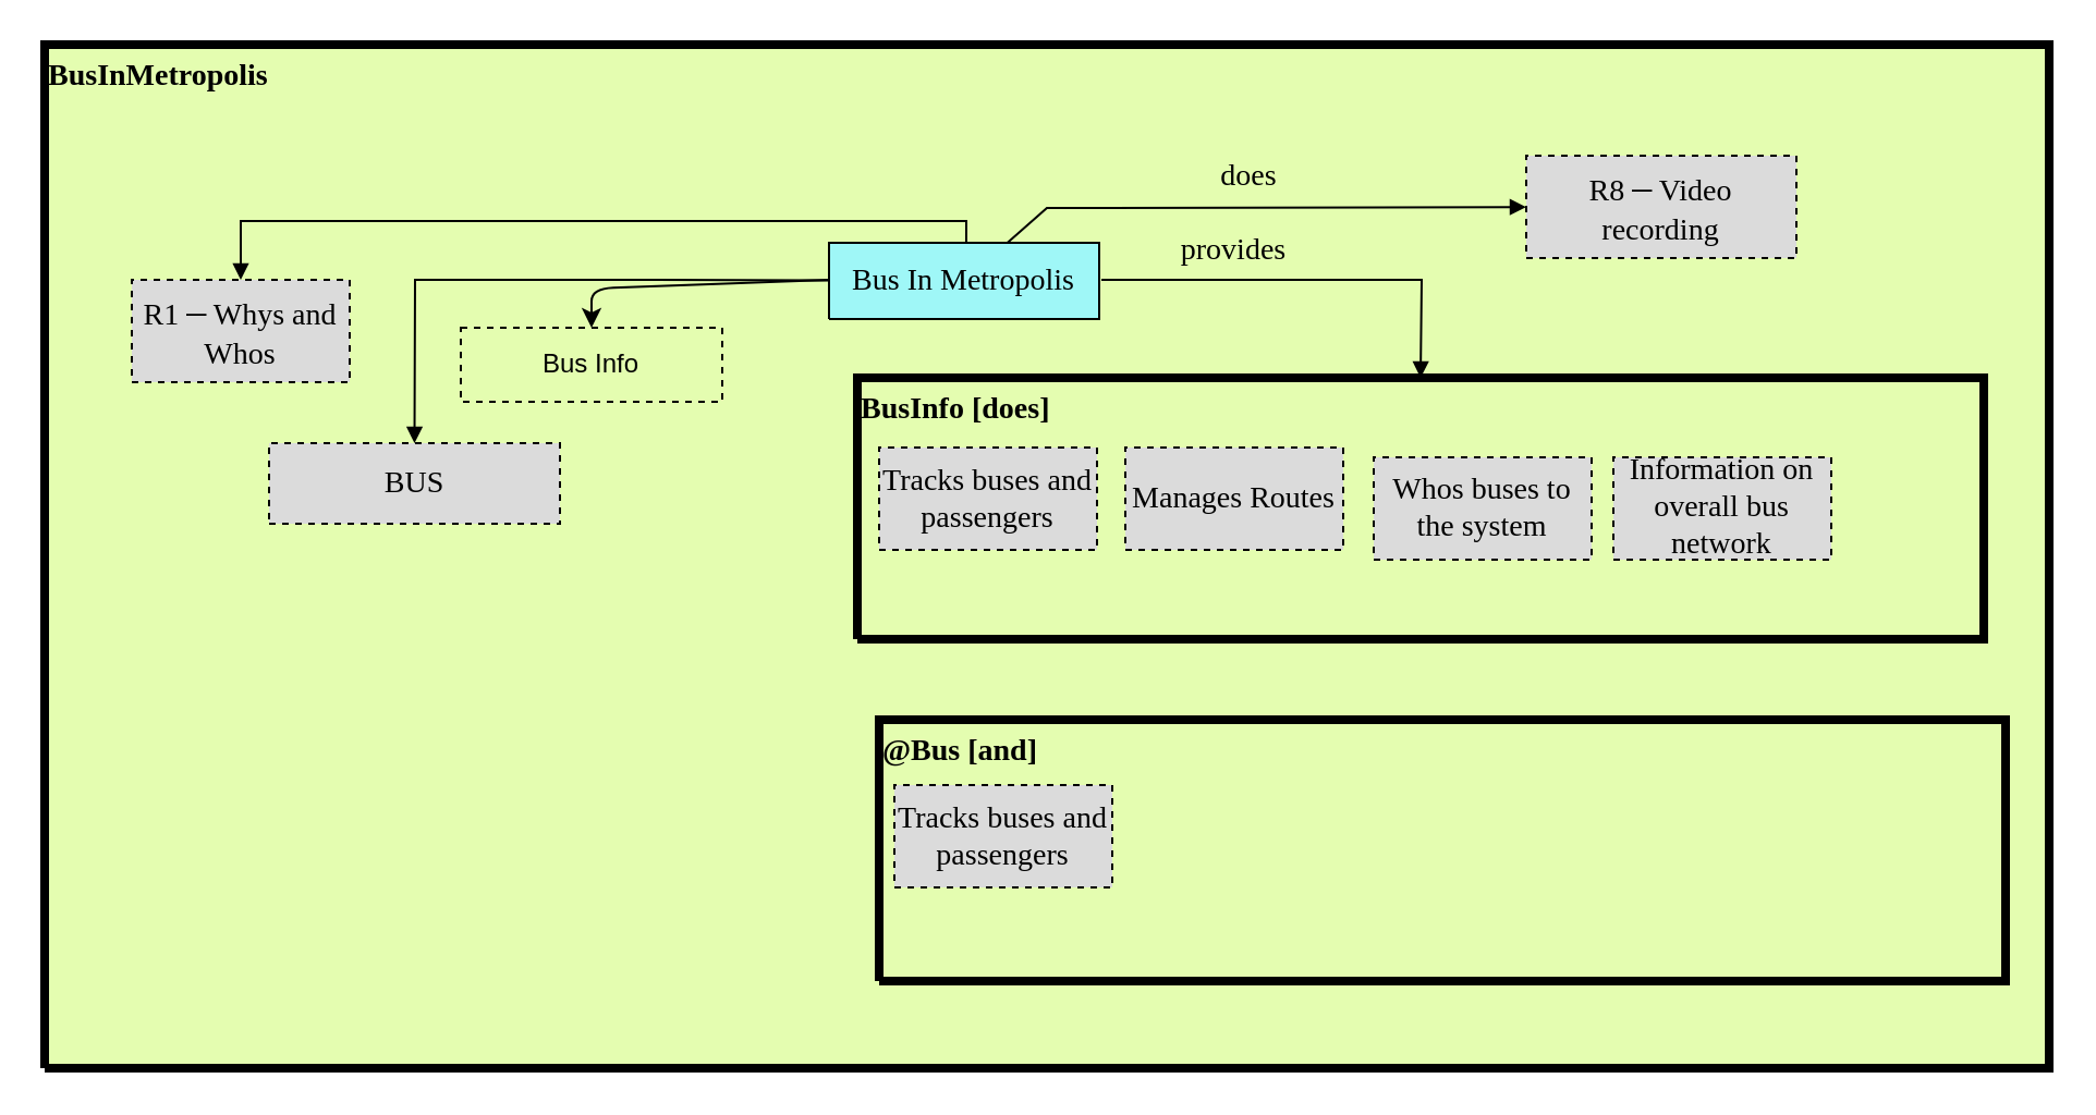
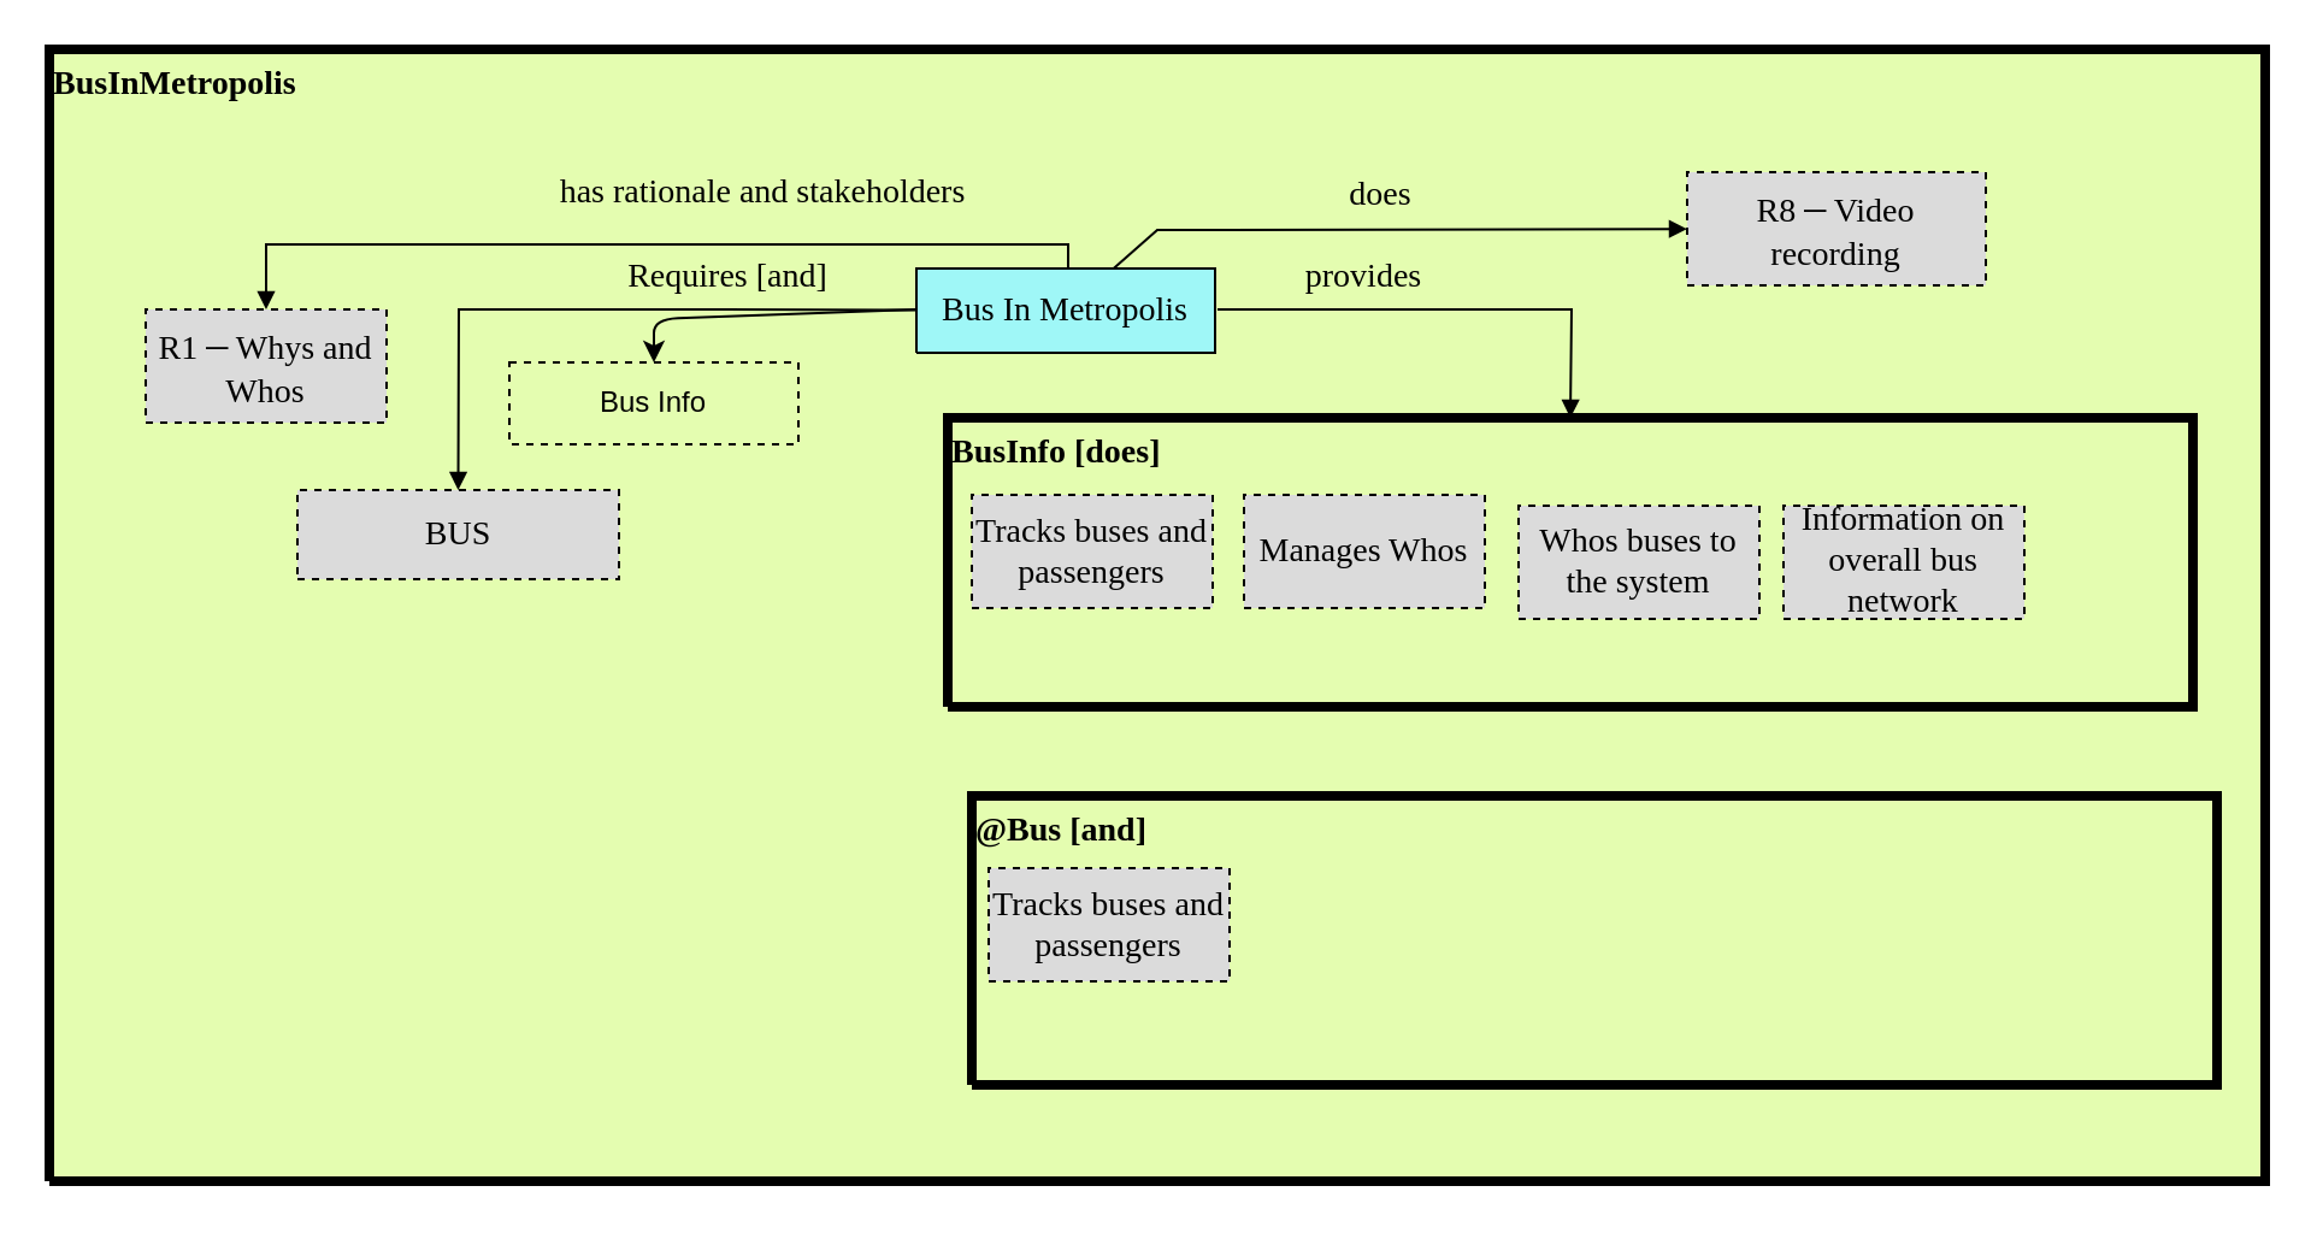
+ <mxCell id="10" value="&lt;font style=&quot;font-size:14px;font-family:Lucida Sans;color:#000000;direction:ltr;letter-spacing:0px;line-height:120%;opacity:1&quot;&gt;has rationale and stakeholders&lt;br/&gt;&lt;/font&gt;" style="verticalAlign=middle;align=center;vsdxID=19;fillColor=none;gradientColor=none;shape=stencil(nZBLDoAgDERP0z3SIyjew0SURgSD+Lu9kMZoXLhwN9O+tukAlrNpJg1SzDH4QW/URgNYgZTkjA4UkwJUgGXng+6DX1zLfmoymdXo17xh5zmRJ6Q42BWCfc2oJfdAr+Yv+AP9Cb7OJ3H/2JG1HNGz/84klThPVCc=);strokeColor=none;labelBackgroundColor=none;rounded=0;html=1;whiteSpace=wrap;" vertex="1" parent="1"><mxGeometry x="211" y="71" width="211" height="17" as="geometry" /></mxCell>
+ <mxCell id="6" value="&lt;font style=&quot;font-size:14px;font-family:Lucida Sans;color:#000000;direction:ltr;letter-spacing:0px;line-height:120%;opacity:1&quot;&gt;Requires [and]&lt;br/&gt;&lt;/font&gt;" style="verticalAlign=middle;align=center;vsdxID=6;fillColor=none;gradientColor=none;shape=stencil(nZBLDoAgDERP0z3SIyjew0SURgSD+Lu9kMZoXLhwN9O+tukAlrNpJg1SzDH4QW/URgNYgZTkjA4UkwJUgGXng+6DX1zLfmoymdXo17xh5zmRJ6Q42BWCfc2oJfdAr+Yv+AP9Cb7OJ3H/2JG1HNGz/84klThPVCc=);strokeColor=none;labelBackgroundColor=none;rounded=0;html=1;whiteSpace=wrap;" vertex="1" parent="1"><mxGeometry x="246" y="106" width="112" height="17" as="geometry" /></mxCell>
- <mxCell id="21" value="&lt;font style=&quot;font-size: 14px ; font-family: &amp;#34;lucida sans&amp;#34; ; color: #000000 ; direction: ltr ; letter-spacing: 0px ; line-height: 120% ; opacity: 1&quot;&gt;Manages Routes&lt;br&gt;&lt;/font&gt;" style="verticalAlign=middle;align=center;vsdxID=7;fillColor=#dbdbdb;gradientColor=none;shape=stencil(nZBLDoAgDERP0z3SIyjew0SURgSD+Lu9kMZoXLhwN9O+tukAlrNpJg1SzDH4QW/URgNYgZTkjA4UkwJUgGXng+6DX1zLfmoymdXo17xh5zmRJ6Q42BWCfc2oJfdAr+Yv+AP9Cb7OJ3H/2JG1HNGz/84klThPVCc=);dashed=1;strokeColor=#000000;labelBackgroundColor=none;rounded=0;html=1;whiteSpace=wrap;" vertex="1" parent="1"><mxGeometry x="516" y="205" width="100" height="47" as="geometry" /></mxCell>
+ <mxCell id="21" value="&lt;font style=&quot;font-size: 14px ; font-family: &amp;#34;lucida sans&amp;#34; ; color: #000000 ; direction: ltr ; letter-spacing: 0px ; line-height: 120% ; opacity: 1&quot;&gt;Manages Whos&lt;br&gt;&lt;/font&gt;" style="verticalAlign=middle;align=center;vsdxID=7;fillColor=#dbdbdb;gradientColor=none;shape=stencil(nZBLDoAgDERP0z3SIyjew0SURgSD+Lu9kMZoXLhwN9O+tukAlrNpJg1SzDH4QW/URgNYgZTkjA4UkwJUgGXng+6DX1zLfmoymdXo17xh5zmRJ6Q42BWCfc2oJfdAr+Yv+AP9Cb7OJ3H/2JG1HNGz/84klThPVCc=);dashed=1;strokeColor=#000000;labelBackgroundColor=none;rounded=0;html=1;whiteSpace=wrap;" vertex="1" parent="1"><mxGeometry x="516" y="205" width="100" height="47" as="geometry" /></mxCell>
